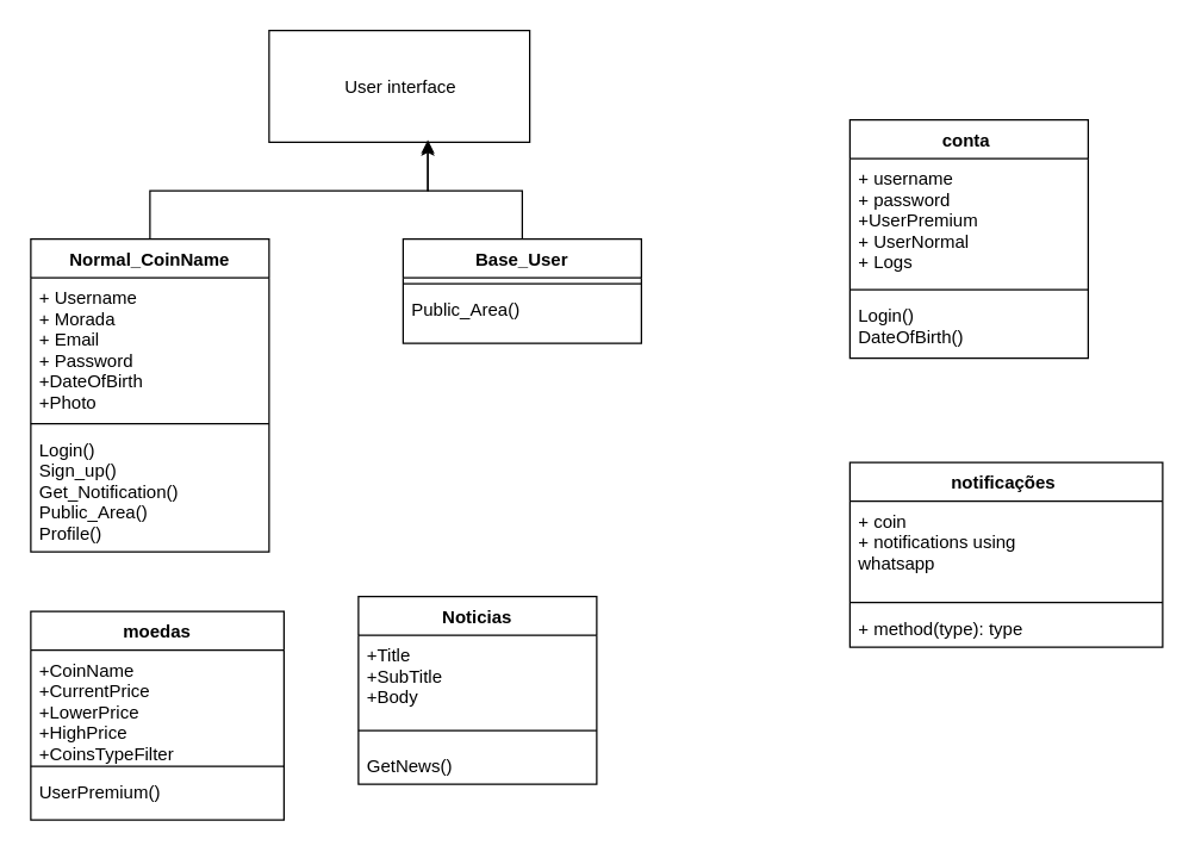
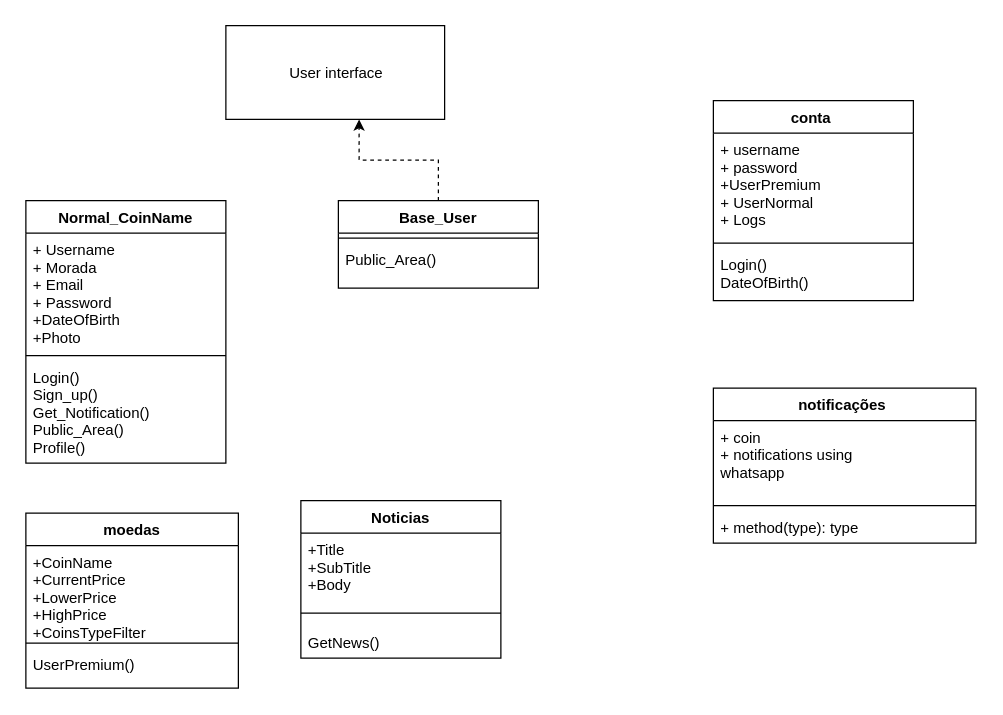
- <mxCell id="3" style="edgeStyle=orthogonalEdgeStyle;rounded=0;orthogonalLoop=1;jettySize=auto;html=1;exitX=0.5;exitY=0;exitDx=0;exitDy=0;entryX=0.609;entryY=0.98;entryDx=0;entryDy=0;entryPerimeter=0;" parent="1" source="4" target="2" edge="1"><mxGeometry relative="1" as="geometry" /></mxCell>
- <mxCell id="8" style="edgeStyle=orthogonalEdgeStyle;rounded=0;orthogonalLoop=1;jettySize=auto;html=1;entryX=0.609;entryY=1;entryDx=0;entryDy=0;entryPerimeter=0;" parent="1" source="25" target="2" edge="1"><mxGeometry relative="1" as="geometry"><mxPoint x="410" y="110" as="sourcePoint" /></mxGeometry></mxCell>
+ <mxCell id="8" style="edgeStyle=orthogonalEdgeStyle;rounded=0;orthogonalLoop=1;jettySize=auto;html=1;entryX=0.609;entryY=1;entryDx=0;entryDy=0;entryPerimeter=0;dashed=1;" parent="1" source="25" target="2" edge="1"><mxGeometry relative="1" as="geometry"><mxPoint x="410" y="110" as="sourcePoint" /></mxGeometry></mxCell>
